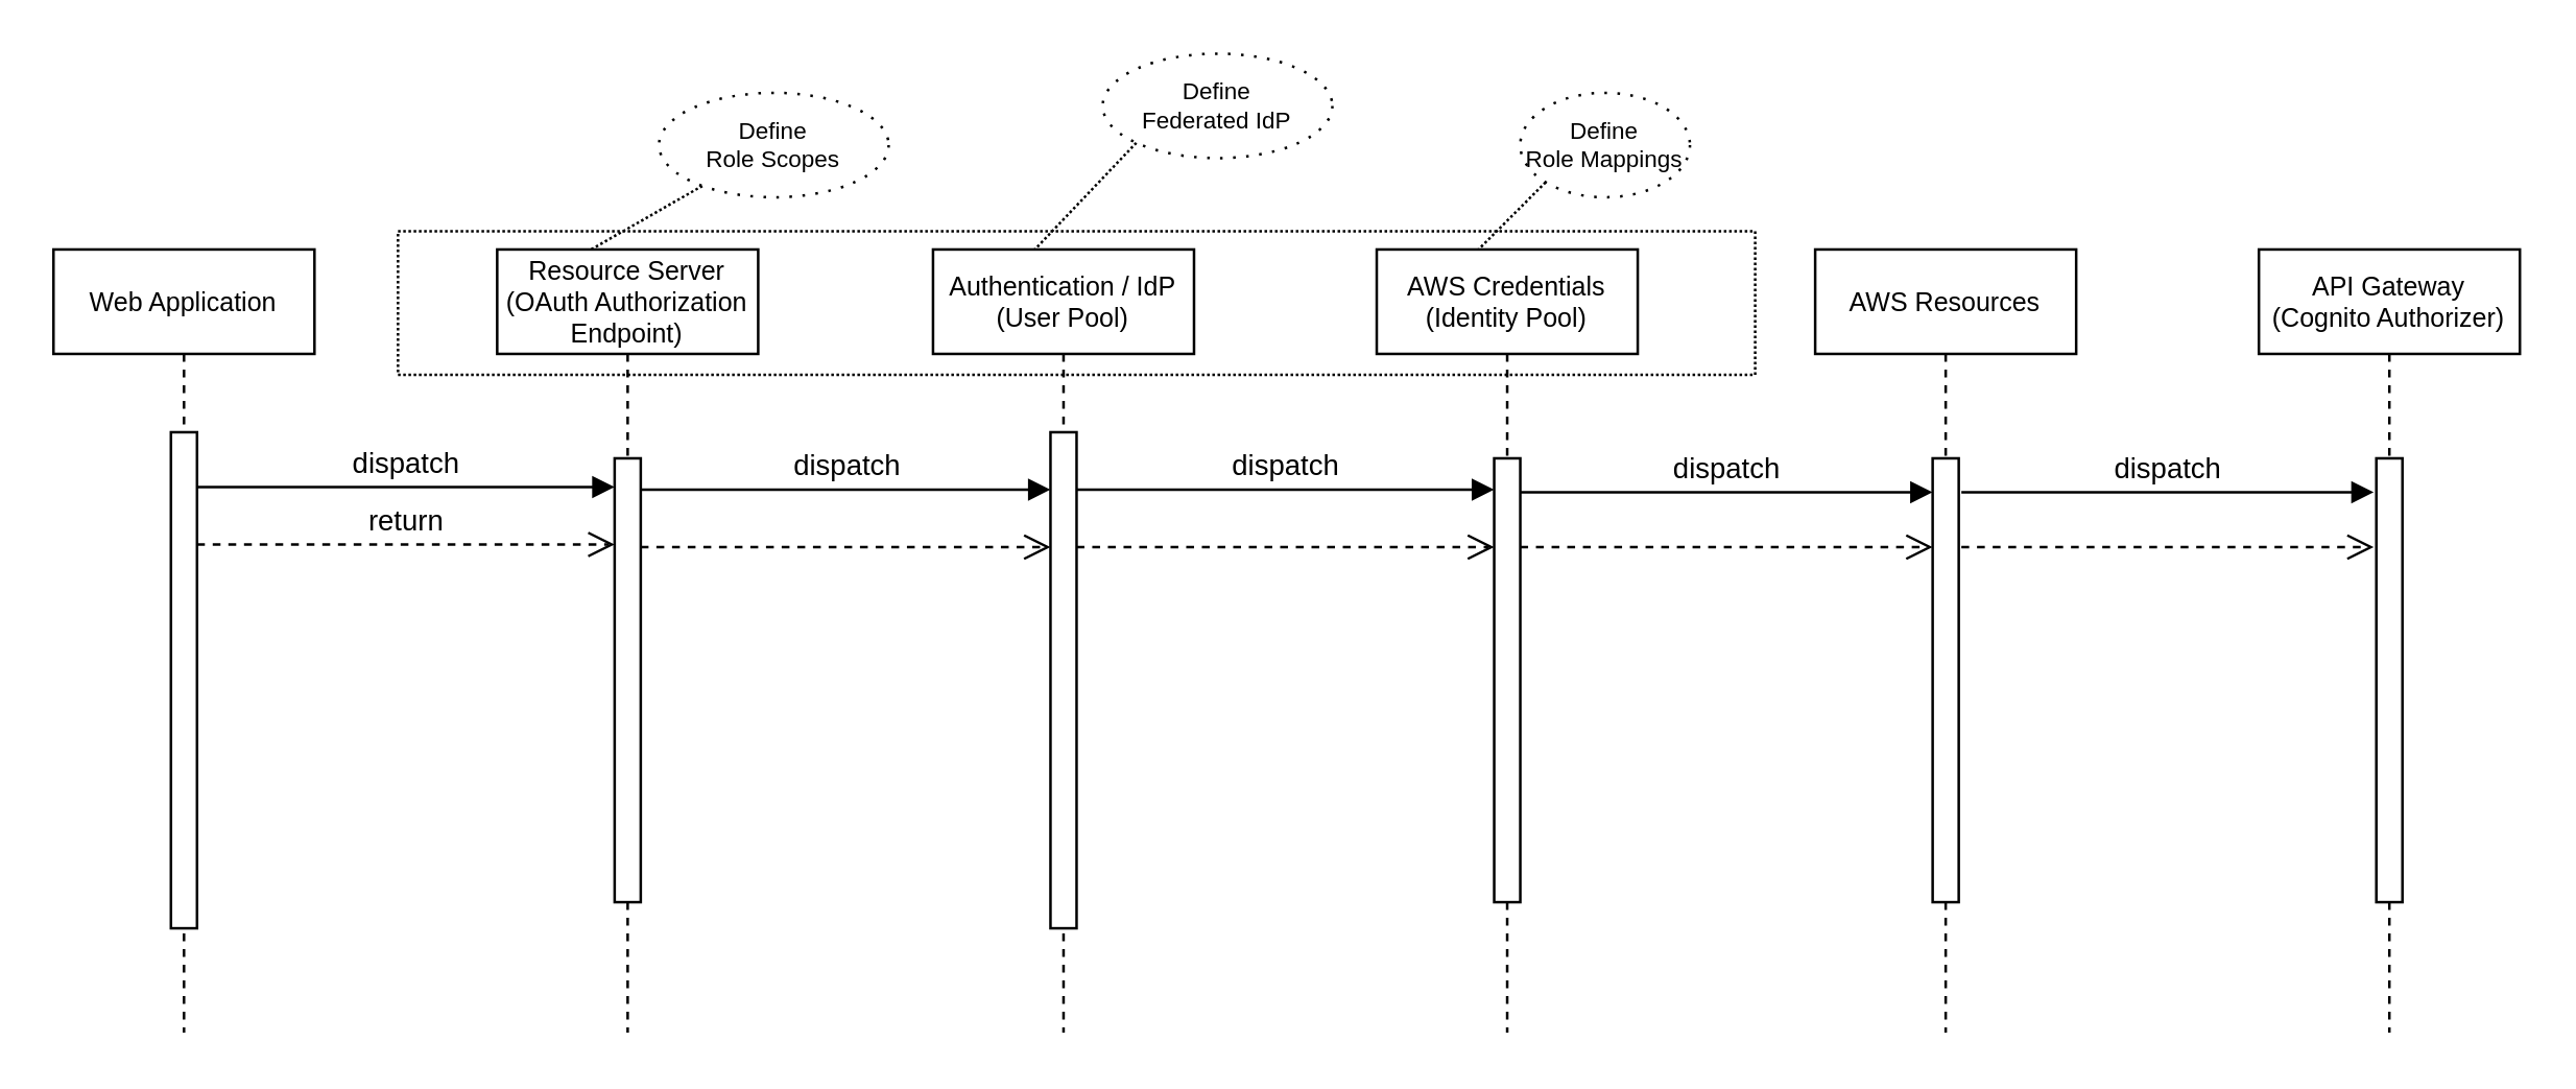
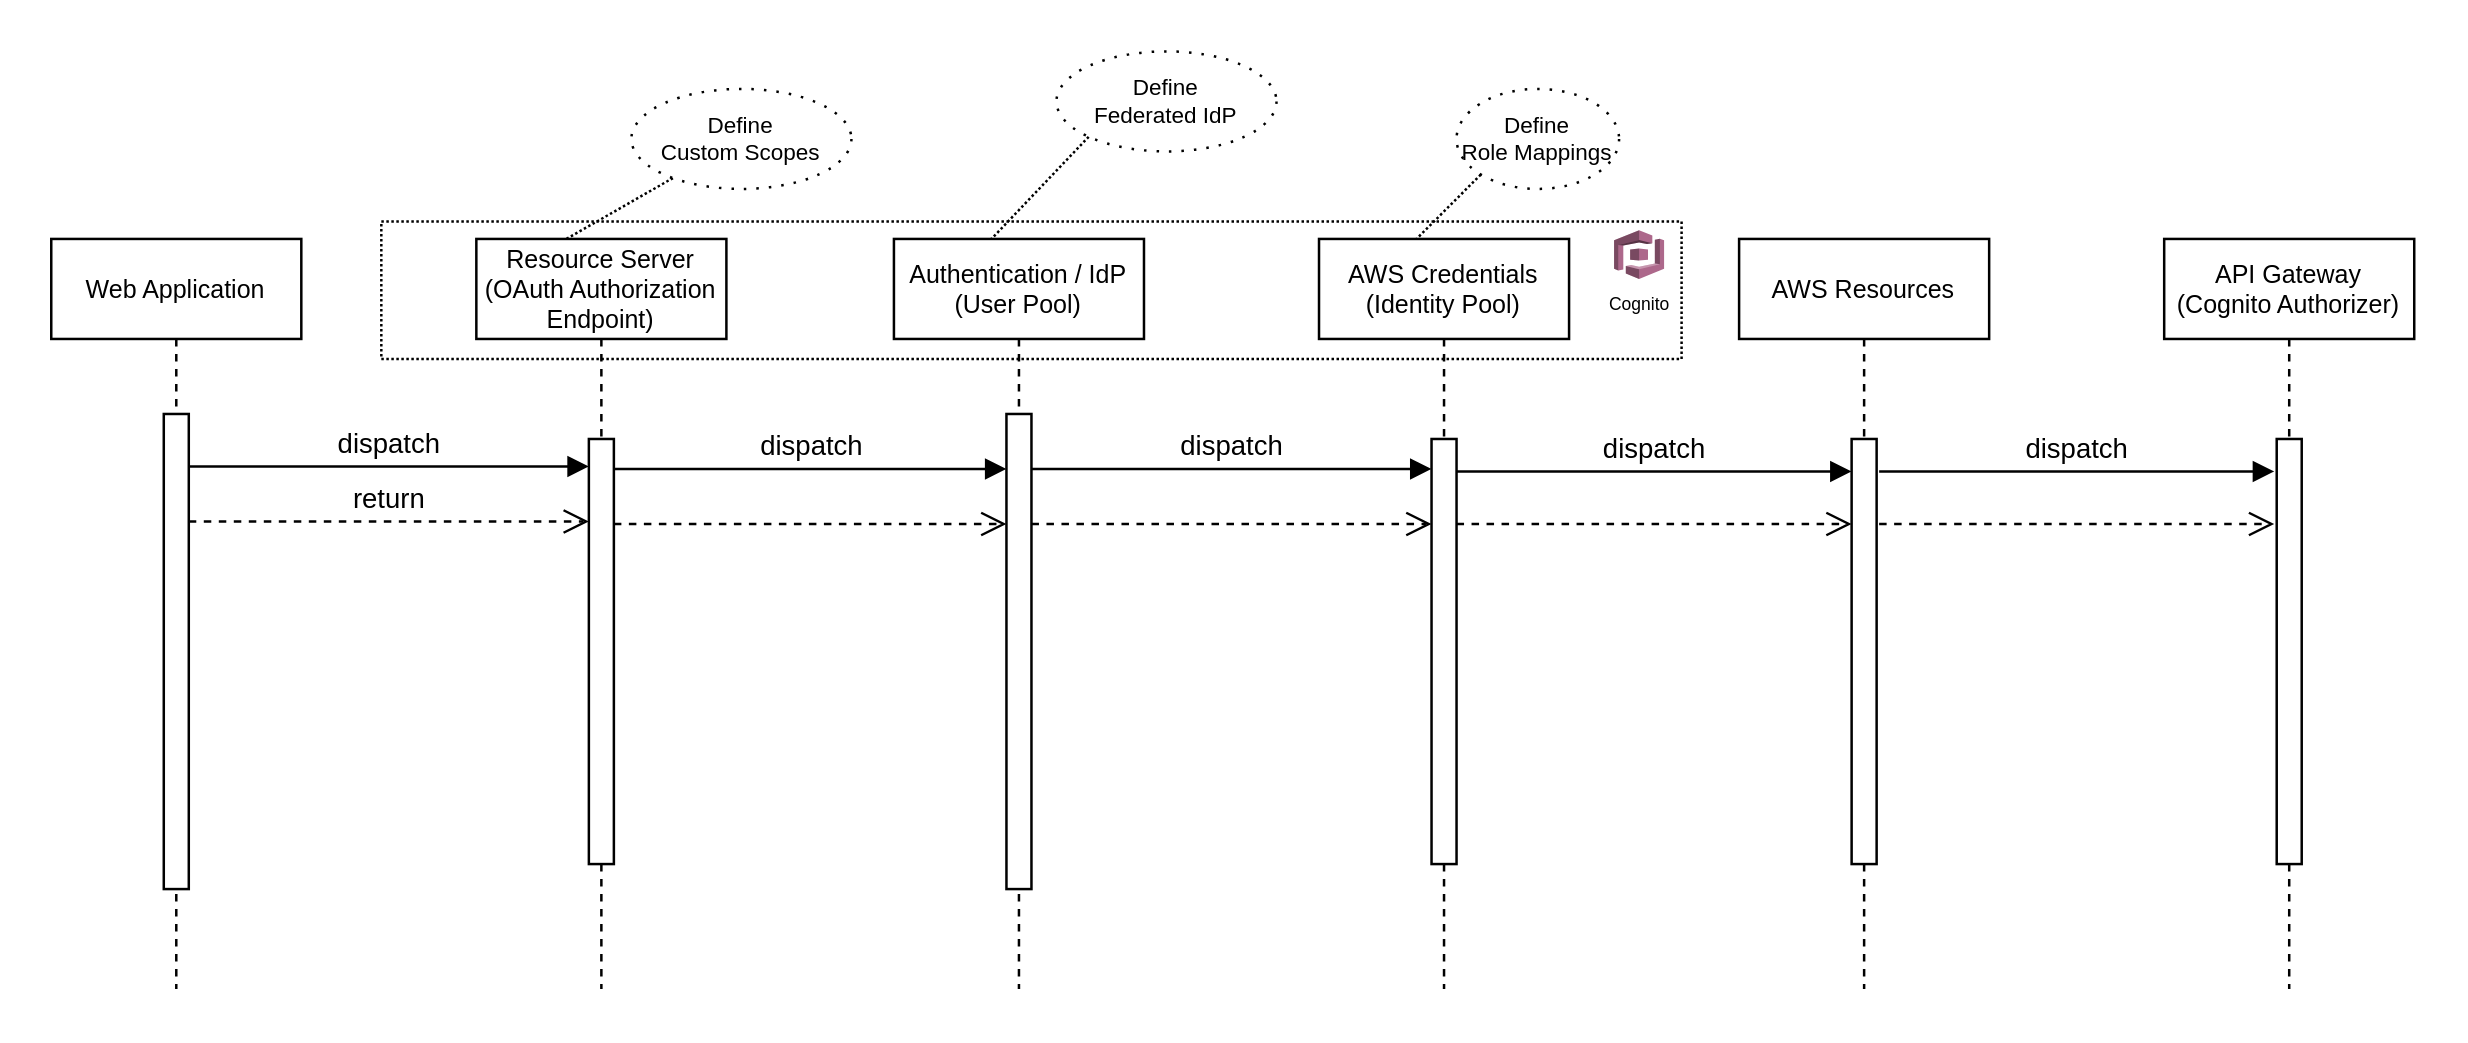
- <mxCell id="12" value="Define&lt;br&gt;Role Scopes" style="ellipse;whiteSpace=wrap;html=1;fontSize=9;dashed=1;dashPattern=1 4;" vertex="1" parent="1"><mxGeometry x="252" y="35" width="88" height="40" as="geometry" /></mxCell>
+ <mxCell id="12" value="Define&lt;br&gt;Custom Scopes" style="ellipse;whiteSpace=wrap;html=1;fontSize=9;dashed=1;dashPattern=1 4;" vertex="1" parent="1"><mxGeometry x="252" y="35" width="88" height="40" as="geometry" /></mxCell>
+ <mxCell id="31" value="Cognito" style="outlineConnect=0;dashed=0;verticalLabelPosition=bottom;verticalAlign=top;align=center;html=1;shape=mxgraph.aws3.cognito;fillColor=#AD688B;gradientColor=none;fontSize=7;" vertex="1" parent="1"><mxGeometry x="645" y="91.5" width="20" height="19.5" as="geometry" /></mxCell>
